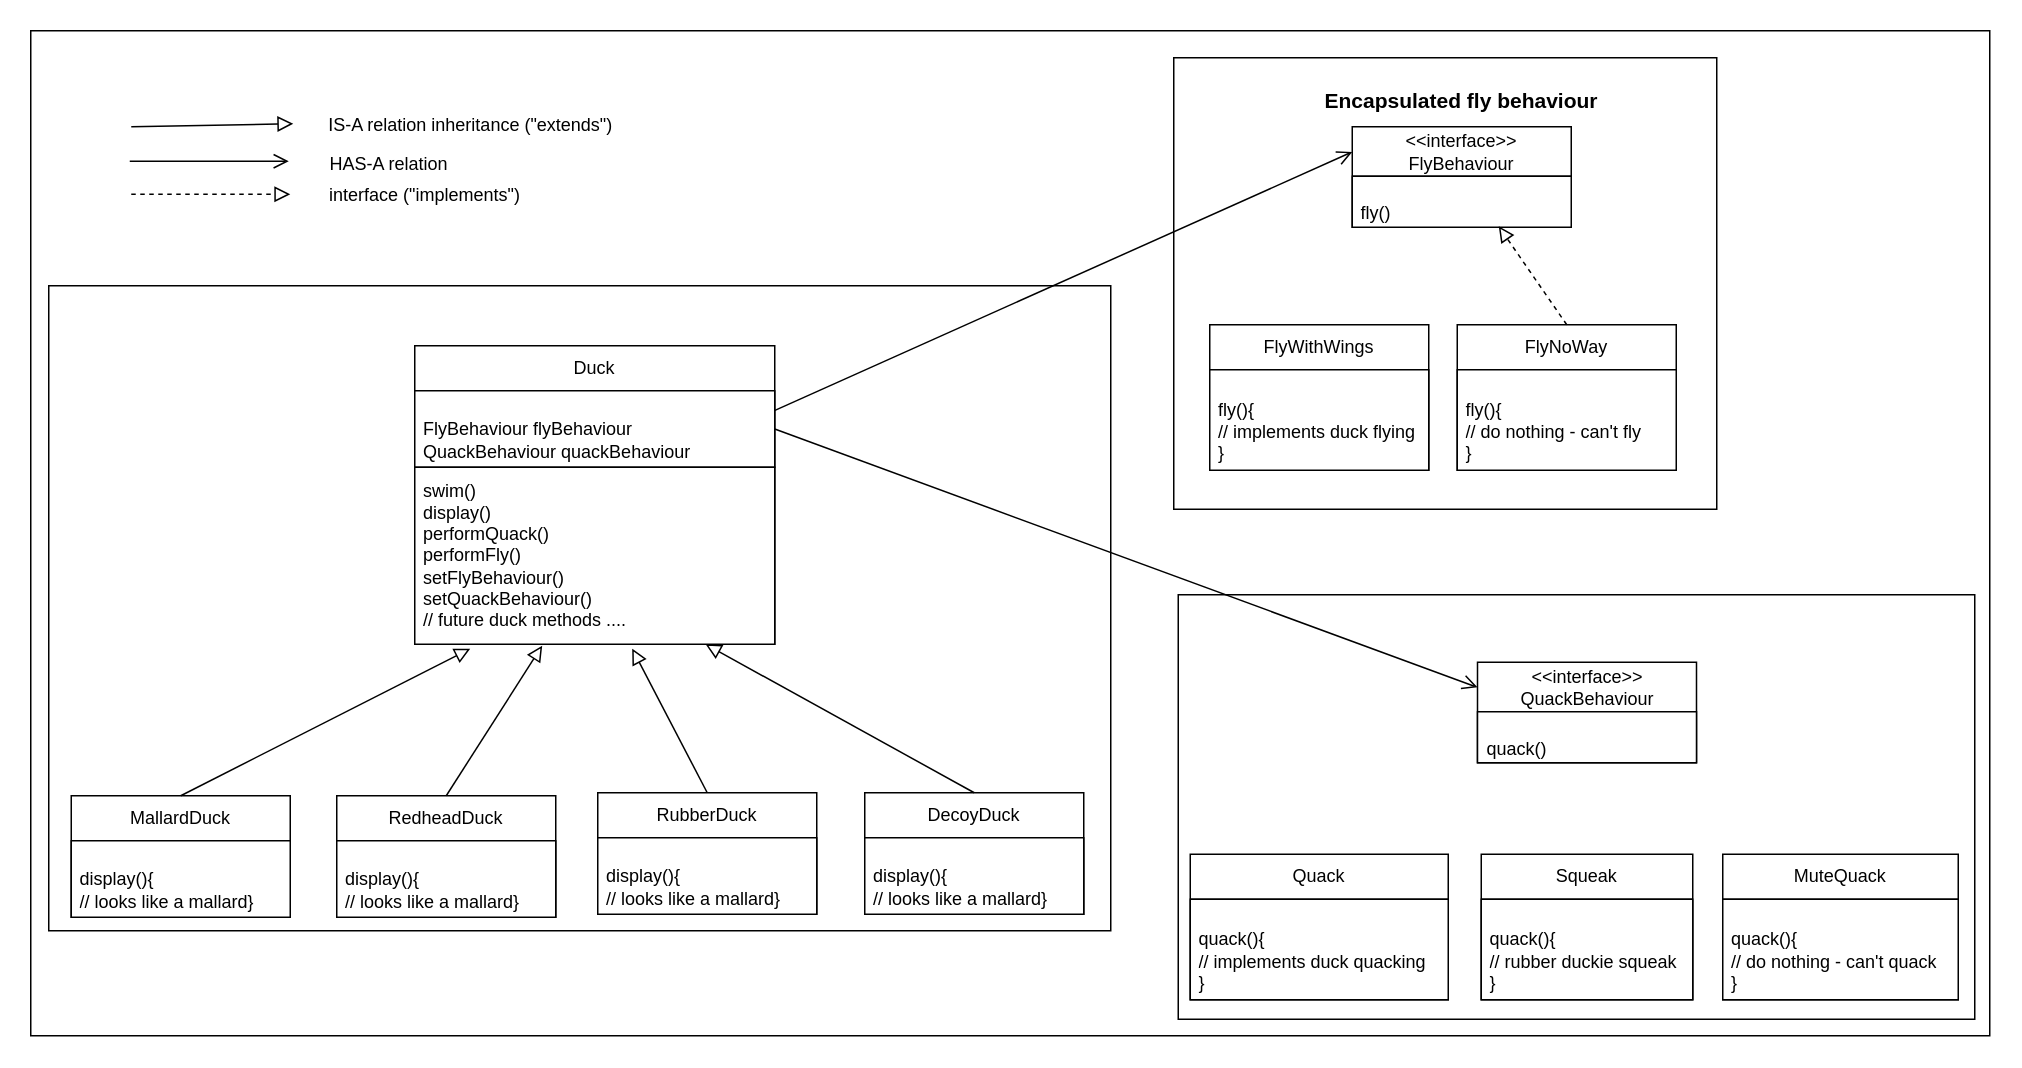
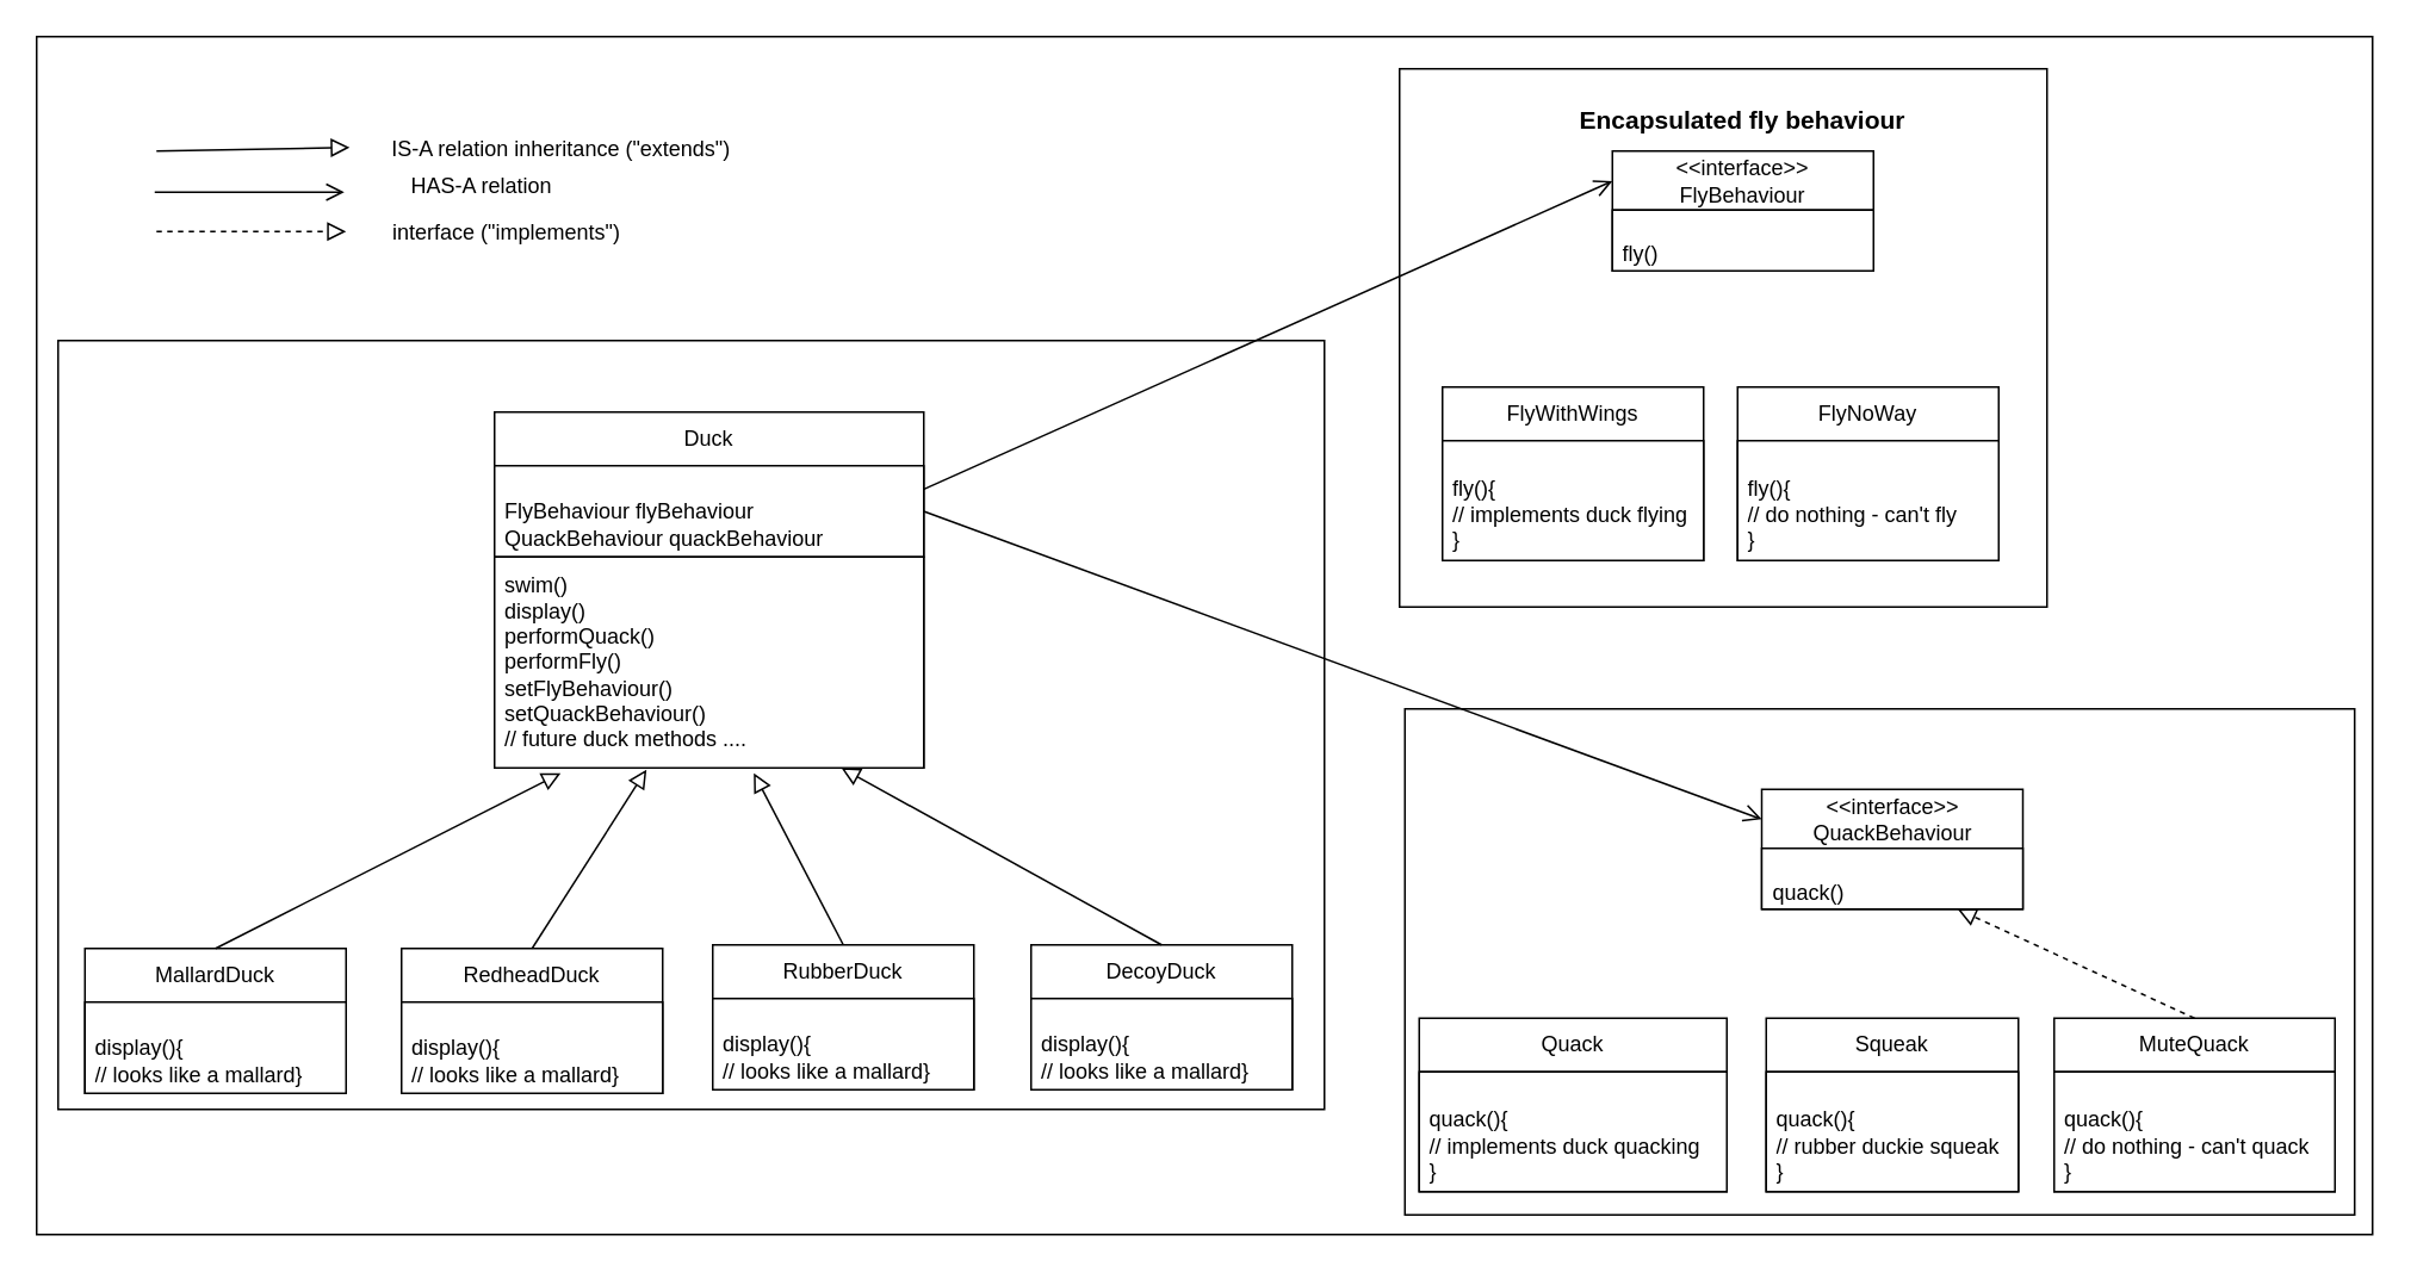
- <mxCell id="44" value="&lt;font color=&quot;#000000&quot;&gt;HAS-A relation&lt;/font&gt;" style="text;html=1;strokeColor=none;fillColor=none;align=center;verticalAlign=middle;whiteSpace=wrap;rounded=0;" parent="1" vertex="1"><mxGeometry x="214" y="101" width="90" height="15" as="geometry" /></mxCell>
+ <mxCell id="44" value="&lt;font color=&quot;#000000&quot;&gt;HAS-A relation&lt;/font&gt;" style="text;html=1;strokeColor=none;fillColor=none;align=center;verticalAlign=middle;whiteSpace=wrap;rounded=0;" parent="1" vertex="1"><mxGeometry x="224" y="96" width="90" height="15" as="geometry" /></mxCell>
- <mxCell id="26" value="" style="endArrow=block;html=1;rounded=0;exitX=0.5;exitY=0;exitDx=0;exitDy=0;strokeColor=#000000;endFill=0;dashed=1;entryX=0.669;entryY=0.982;entryDx=0;entryDy=0;entryPerimeter=0;endSize=8;" parent="1" source="21" target="24" edge="1"><mxGeometry width="50" height="50" relative="1" as="geometry"><mxPoint x="889" y="226" as="sourcePoint" /><mxPoint x="964" y="161" as="targetPoint" /></mxGeometry></mxCell>
+ <mxCell id="36" value="" style="endArrow=block;html=1;rounded=0;exitX=0.5;exitY=0;exitDx=0;exitDy=0;strokeColor=#000000;endFill=0;dashed=1;entryX=0.75;entryY=1;entryDx=0;entryDy=0;endSize=8;" parent="1" source="34" target="32" edge="1"><mxGeometry width="50" height="50" relative="1" as="geometry"><mxPoint x="1068" y="579" as="sourcePoint" /><mxPoint x="1066" y="518" as="targetPoint" /></mxGeometry></mxCell>
